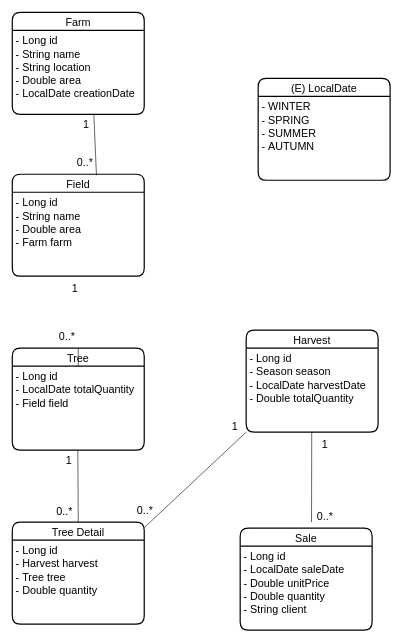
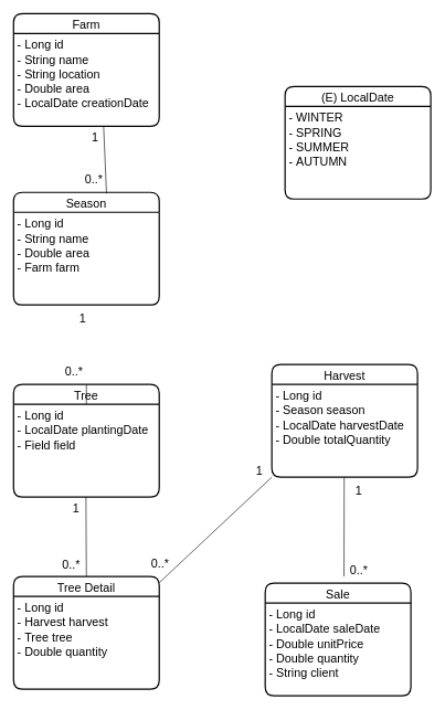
- <mxCell id="4" value="Field" style="swimlane;childLayout=stackLayout;horizontal=1;startSize=30;horizontalStack=0;rounded=1;fontSize=18;fontStyle=0;strokeWidth=2;resizeParent=0;resizeLast=1;shadow=0;dashed=0;align=center;" vertex="1" parent="1"><mxGeometry x="20" y="290" width="220" height="170" as="geometry" /></mxCell>
+ <mxCell id="4" value="Season" style="swimlane;childLayout=stackLayout;horizontal=1;startSize=30;horizontalStack=0;rounded=1;fontSize=18;fontStyle=0;strokeWidth=2;resizeParent=0;resizeLast=1;shadow=0;dashed=0;align=center;" vertex="1" parent="1"><mxGeometry x="20" y="290" width="220" height="170" as="geometry" /></mxCell>
- <mxCell id="7" value="- Long id&#10;- LocalDate totalQuantity&#10;- Field field" style="align=left;strokeColor=none;fillColor=none;spacingLeft=4;fontSize=18;verticalAlign=top;resizable=0;rotatable=0;part=1;" vertex="1" parent="6"><mxGeometry y="30" width="220" height="140" as="geometry" /></mxCell>
+ <mxCell id="7" value="- Long id&#10;- LocalDate plantingDate&#10;- Field field" style="align=left;strokeColor=none;fillColor=none;spacingLeft=4;fontSize=18;verticalAlign=top;resizable=0;rotatable=0;part=1;" vertex="1" parent="6"><mxGeometry y="30" width="220" height="140" as="geometry" /></mxCell>
